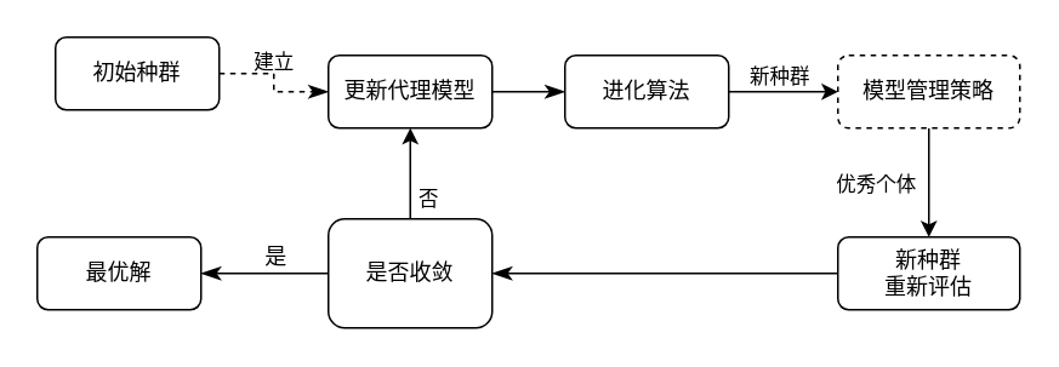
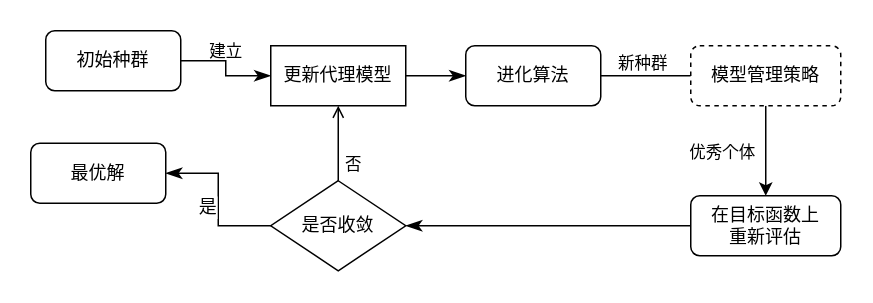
- <mxCell id="2" value="" style="rounded=0;html=1;jettySize=auto;orthogonalLoop=1;fontSize=11;endArrow=classicThin;endFill=1;endSize=8;strokeWidth=1;shadow=0;labelBackgroundColor=none;edgeStyle=orthogonalEdgeStyle;strokeColor=#000000;dashed=1;" edge="1" parent="1" source="4" target="6"><mxGeometry relative="1" as="geometry"><mxPoint x="170" y="50" as="targetPoint" /></mxGeometry></mxCell>
+ <mxCell id="2" value="" style="rounded=0;html=1;jettySize=auto;orthogonalLoop=1;fontSize=11;endArrow=classicThin;endFill=1;endSize=8;strokeWidth=1;shadow=0;labelBackgroundColor=none;edgeStyle=orthogonalEdgeStyle;strokeColor=#000000;" edge="1" parent="1" source="4" target="6"><mxGeometry relative="1" as="geometry"><mxPoint x="170" y="50" as="targetPoint" /></mxGeometry></mxCell>
- <mxCell id="6" value="更新代理模型" style="rounded=1;whiteSpace=wrap;html=1;" vertex="1" parent="1"><mxGeometry x="180" y="30" width="90" height="40" as="geometry" /></mxCell>
+ <mxCell id="6" value="更新代理模型" style="whiteSpace=wrap;html=1;rounded=0;" vertex="1" parent="1"><mxGeometry x="180" y="30" width="90" height="40" as="geometry" /></mxCell>
- <mxCell id="7" style="edgeStyle=orthogonalEdgeStyle;rounded=0;orthogonalLoop=1;jettySize=auto;html=1;exitX=1;exitY=0.5;exitDx=0;exitDy=0;entryX=0;entryY=0.5;entryDx=0;entryDy=0;" edge="1" parent="1" source="9" target="20"><mxGeometry relative="1" as="geometry" /></mxCell>
+ <mxCell id="7" style="edgeStyle=orthogonalEdgeStyle;rounded=0;orthogonalLoop=1;jettySize=auto;html=1;exitX=1;exitY=0.5;exitDx=0;exitDy=0;entryX=0;entryY=0.5;entryDx=0;entryDy=0;endArrow=none;" edge="1" parent="1" source="9" target="20"><mxGeometry relative="1" as="geometry" /></mxCell>
- <mxCell id="14" style="edgeStyle=orthogonalEdgeStyle;rounded=0;orthogonalLoop=1;jettySize=auto;html=1;exitX=0.5;exitY=0;exitDx=0;exitDy=0;entryX=0.5;entryY=1;entryDx=0;entryDy=0;" edge="1" parent="1" source="16" target="6"><mxGeometry relative="1" as="geometry" /></mxCell>
+ <mxCell id="14" style="edgeStyle=orthogonalEdgeStyle;rounded=0;orthogonalLoop=1;jettySize=auto;html=1;exitX=0.5;exitY=0;exitDx=0;exitDy=0;entryX=0.5;entryY=1;entryDx=0;entryDy=0;endArrow=open;" edge="1" parent="1" source="16" target="6"><mxGeometry relative="1" as="geometry" /></mxCell>
- <mxCell id="17" value="最优解" style="whiteSpace=wrap;html=1;rounded=1;" vertex="1" parent="1"><mxGeometry x="20" y="130" width="90" height="40" as="geometry" /></mxCell>
+ <mxCell id="17" value="最优解" style="whiteSpace=wrap;html=1;rounded=1;" vertex="1" parent="1"><mxGeometry x="20" y="95" width="90" height="40" as="geometry" /></mxCell>
- <mxCell id="16" value="是否收敛" style="whiteSpace=wrap;html=1;rounded=1;" vertex="1" parent="1"><mxGeometry x="180" y="120" width="90" height="60" as="geometry" /></mxCell>
+ <mxCell id="16" value="是否收敛" style="rhombus;whiteSpace=wrap;html=1;rounded=0;" vertex="1" parent="1"><mxGeometry x="180" y="120" width="90" height="60" as="geometry" /></mxCell>
- <mxCell id="11" value="新种群&lt;div&gt;重新评估&lt;/div&gt;" style="whiteSpace=wrap;html=1;rounded=1;" vertex="1" parent="1"><mxGeometry x="460" y="130" width="100" height="40" as="geometry" /></mxCell>
+ <mxCell id="11" value="在目标函数上&lt;div&gt;重新评估&lt;/div&gt;" style="whiteSpace=wrap;html=1;rounded=1;" vertex="1" parent="1"><mxGeometry x="460" y="130" width="100" height="40" as="geometry" /></mxCell>
